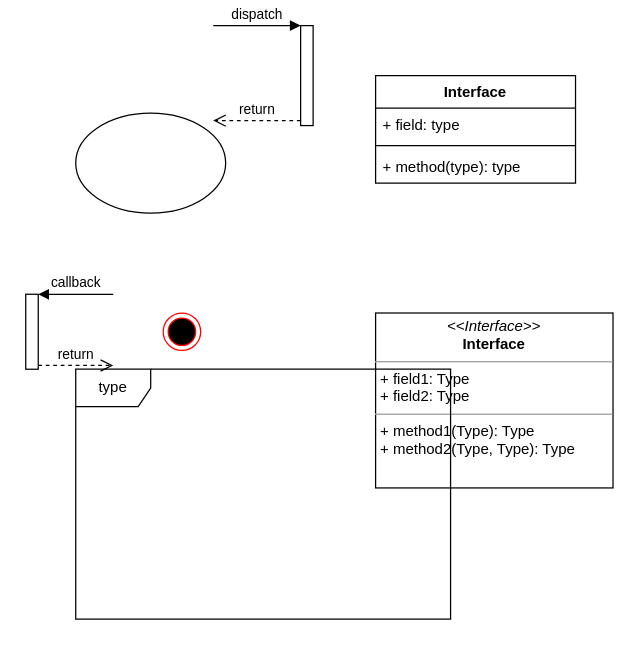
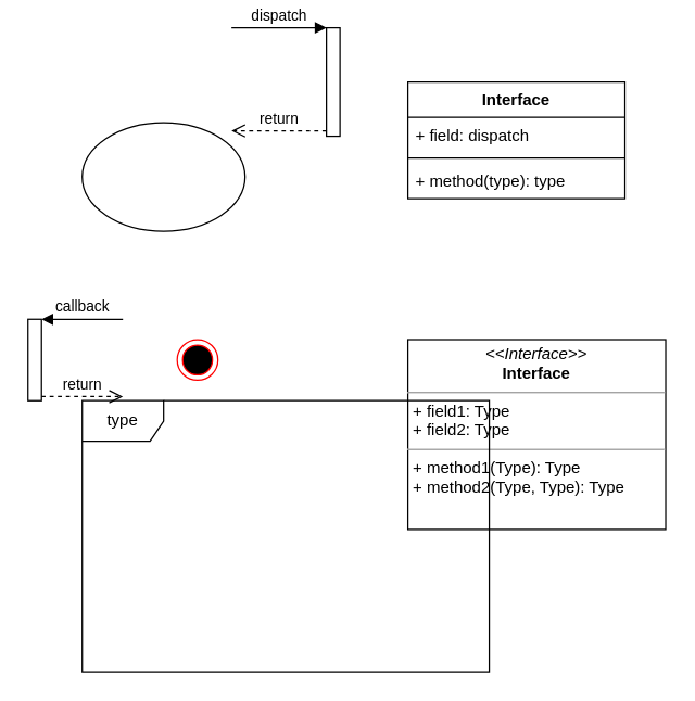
- <mxCell id="4" value="+ field: type" style="text;strokeColor=none;fillColor=none;align=left;verticalAlign=top;spacingLeft=4;spacingRight=4;overflow=hidden;rotatable=0;points=[[0,0.5],[1,0.5]];portConstraint=eastwest;" parent="3" vertex="1"><mxGeometry y="26" width="160" height="26" as="geometry" /></mxCell>
+ <mxCell id="4" value="+ field: dispatch" style="text;strokeColor=none;fillColor=none;align=left;verticalAlign=top;spacingLeft=4;spacingRight=4;overflow=hidden;rotatable=0;points=[[0,0.5],[1,0.5]];portConstraint=eastwest;" parent="3" vertex="1"><mxGeometry y="26" width="160" height="26" as="geometry" /></mxCell>
